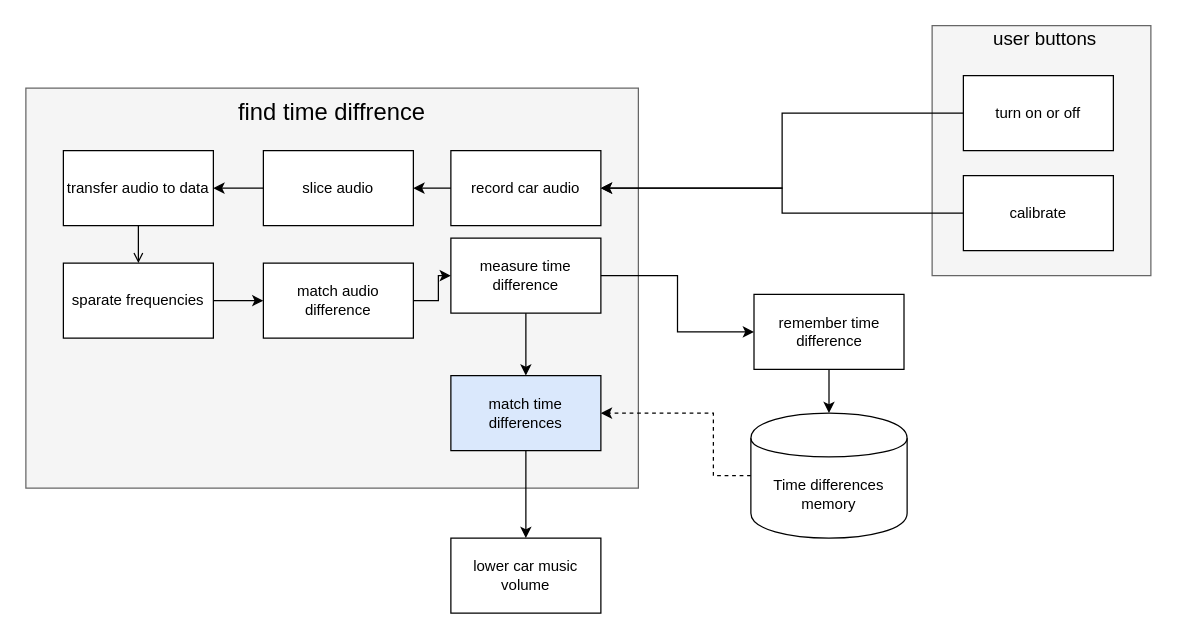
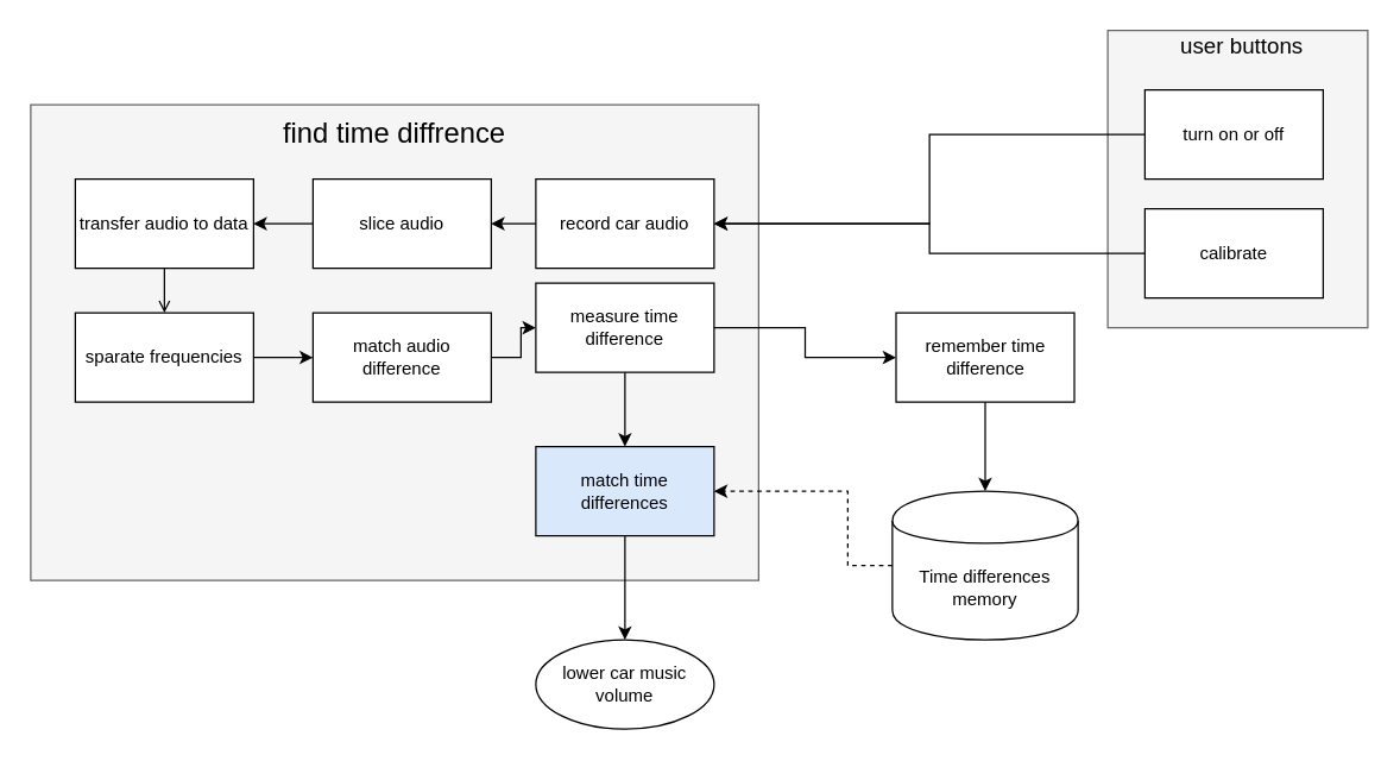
- <mxCell id="8" value="remember time difference" style="rounded=0;whiteSpace=wrap;html=1;" vertex="1" parent="1"><mxGeometry x="602.5" y="235" width="120" height="60" as="geometry" /></mxCell>
+ <mxCell id="8" value="remember time difference" style="rounded=0;whiteSpace=wrap;html=1;" vertex="1" parent="1"><mxGeometry x="602.5" y="210" width="120" height="60" as="geometry" /></mxCell>
- <mxCell id="6" value="lower car music volume" style="rounded=0;whiteSpace=wrap;html=1;" vertex="1" parent="1"><mxGeometry x="360" y="430" width="120" height="60" as="geometry" /></mxCell>
+ <mxCell id="6" value="lower car music volume" style="ellipse;whiteSpace=wrap;html=1;" vertex="1" parent="1"><mxGeometry x="360" y="430" width="120" height="60" as="geometry" /></mxCell>
